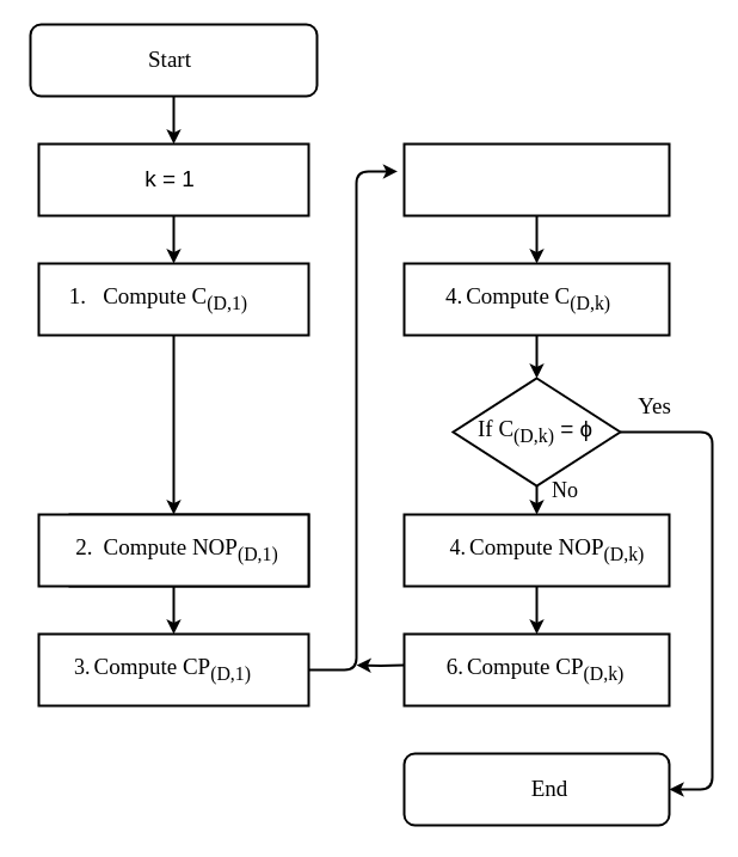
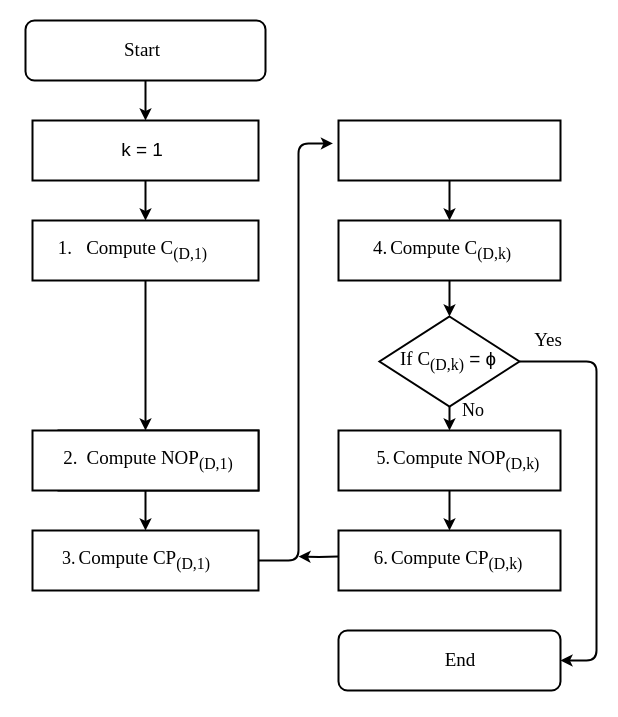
- <mxCell id="31" value="&lt;font style=&quot;font-size: 18px&quot;&gt;4.&lt;/font&gt; &lt;font style=&quot;font-size: 19px&quot;&gt;Compute NOP&lt;sub&gt;(D,k)&lt;/sub&gt;&lt;/font&gt;" style="text;html=1;strokeColor=none;fillColor=none;align=center;verticalAlign=middle;whiteSpace=wrap;rounded=0;fontFamily=Verdana;fontSize=12;strokeWidth=2;" parent="1" vertex="1"><mxGeometry x="348" y="450" width="220" height="20" as="geometry" /></mxCell>
+ <mxCell id="31" value="&lt;font style=&quot;font-size: 18px&quot;&gt;5.&lt;/font&gt; &lt;font style=&quot;font-size: 19px&quot;&gt;Compute NOP&lt;sub&gt;(D,k)&lt;/sub&gt;&lt;/font&gt;" style="text;html=1;strokeColor=none;fillColor=none;align=center;verticalAlign=middle;whiteSpace=wrap;rounded=0;fontFamily=Verdana;fontSize=12;strokeWidth=2;" parent="1" vertex="1"><mxGeometry x="348" y="450" width="220" height="20" as="geometry" /></mxCell>
